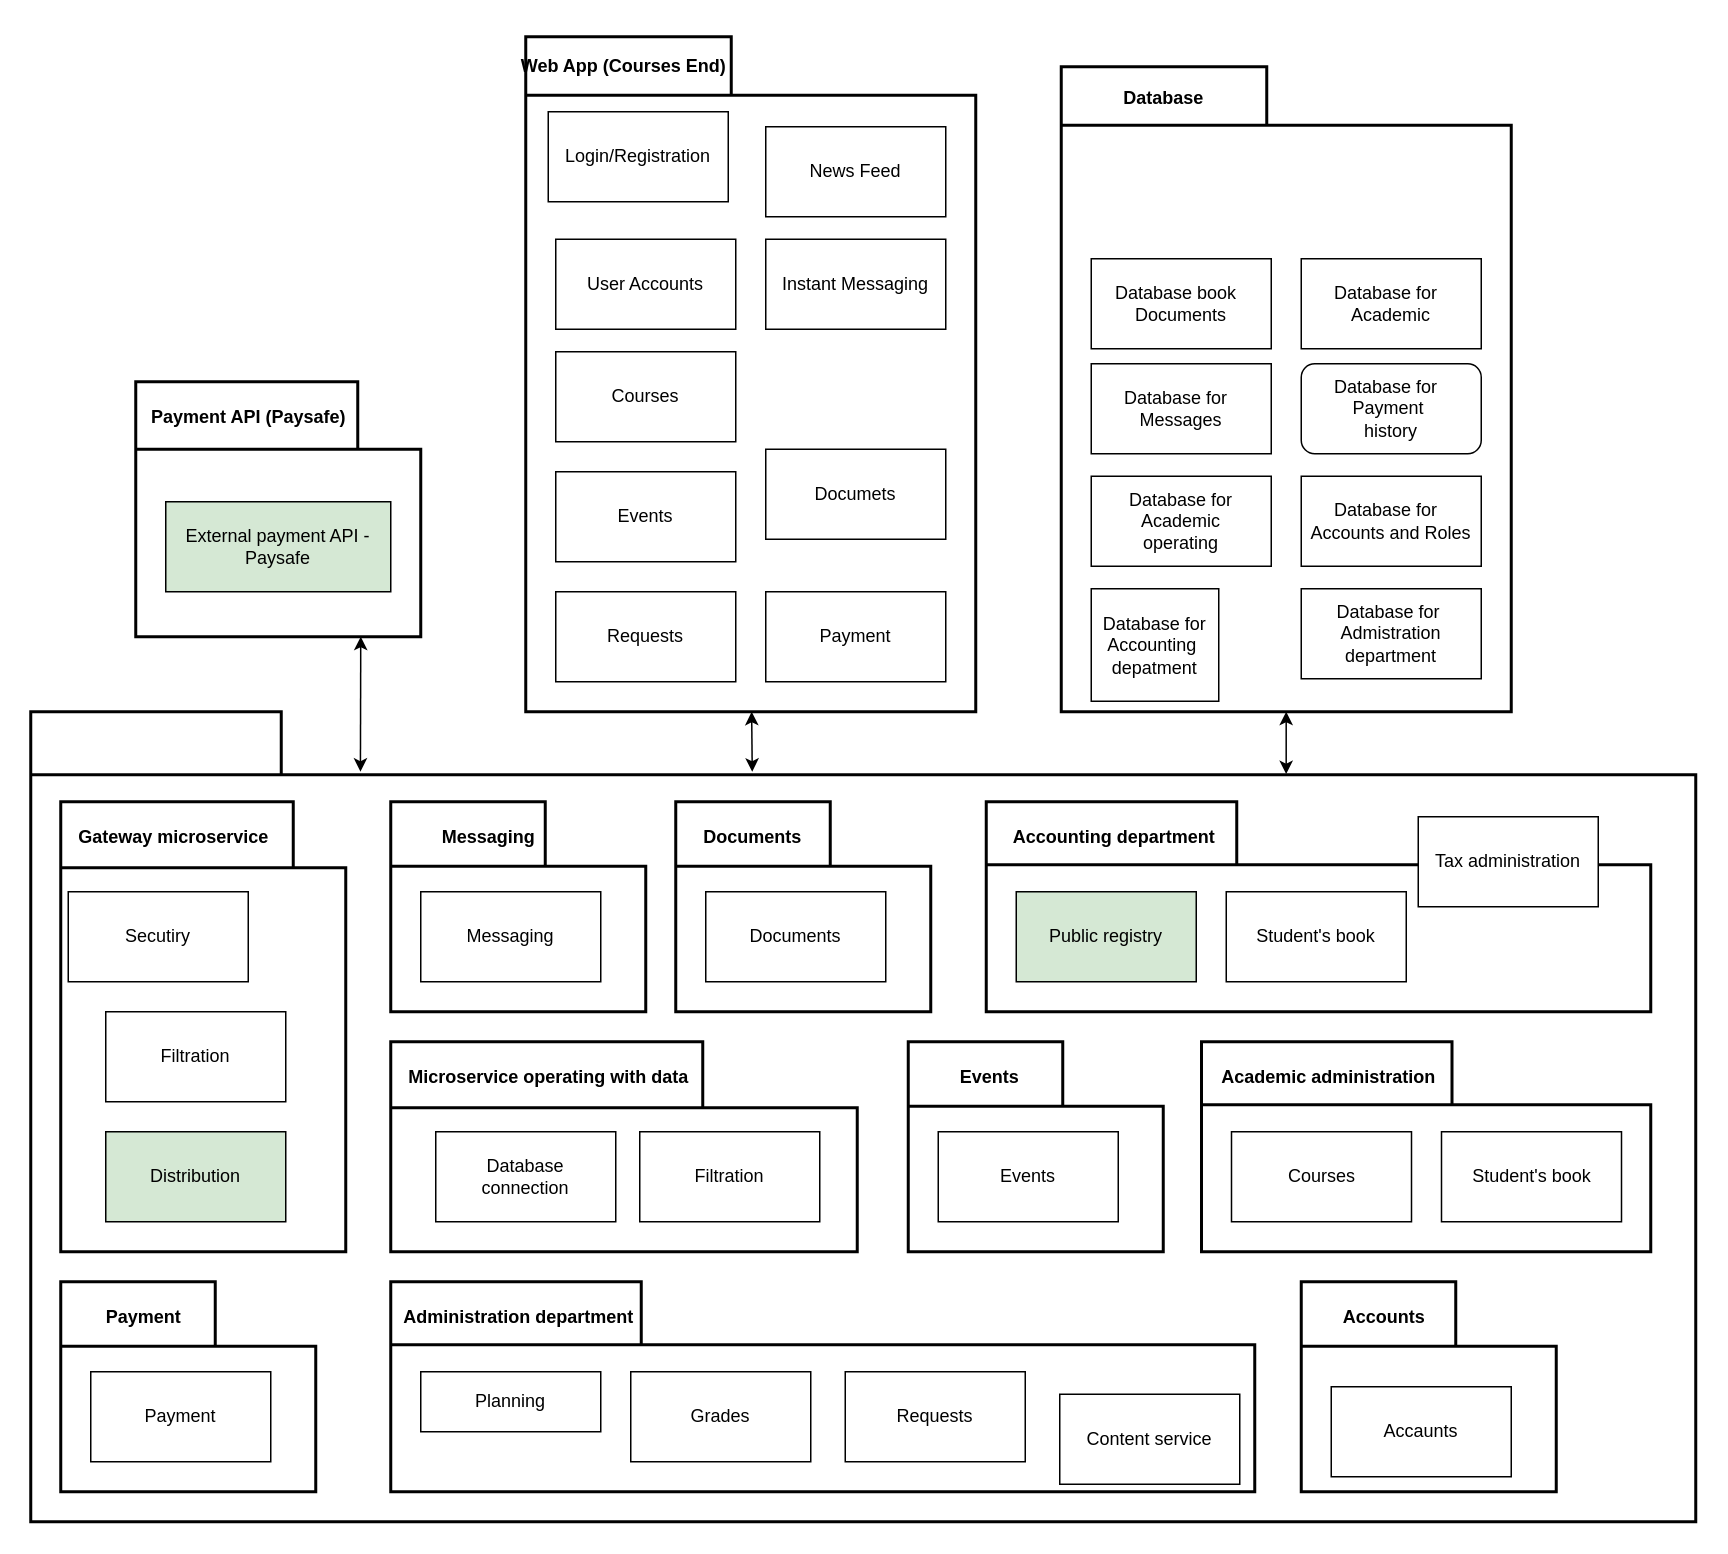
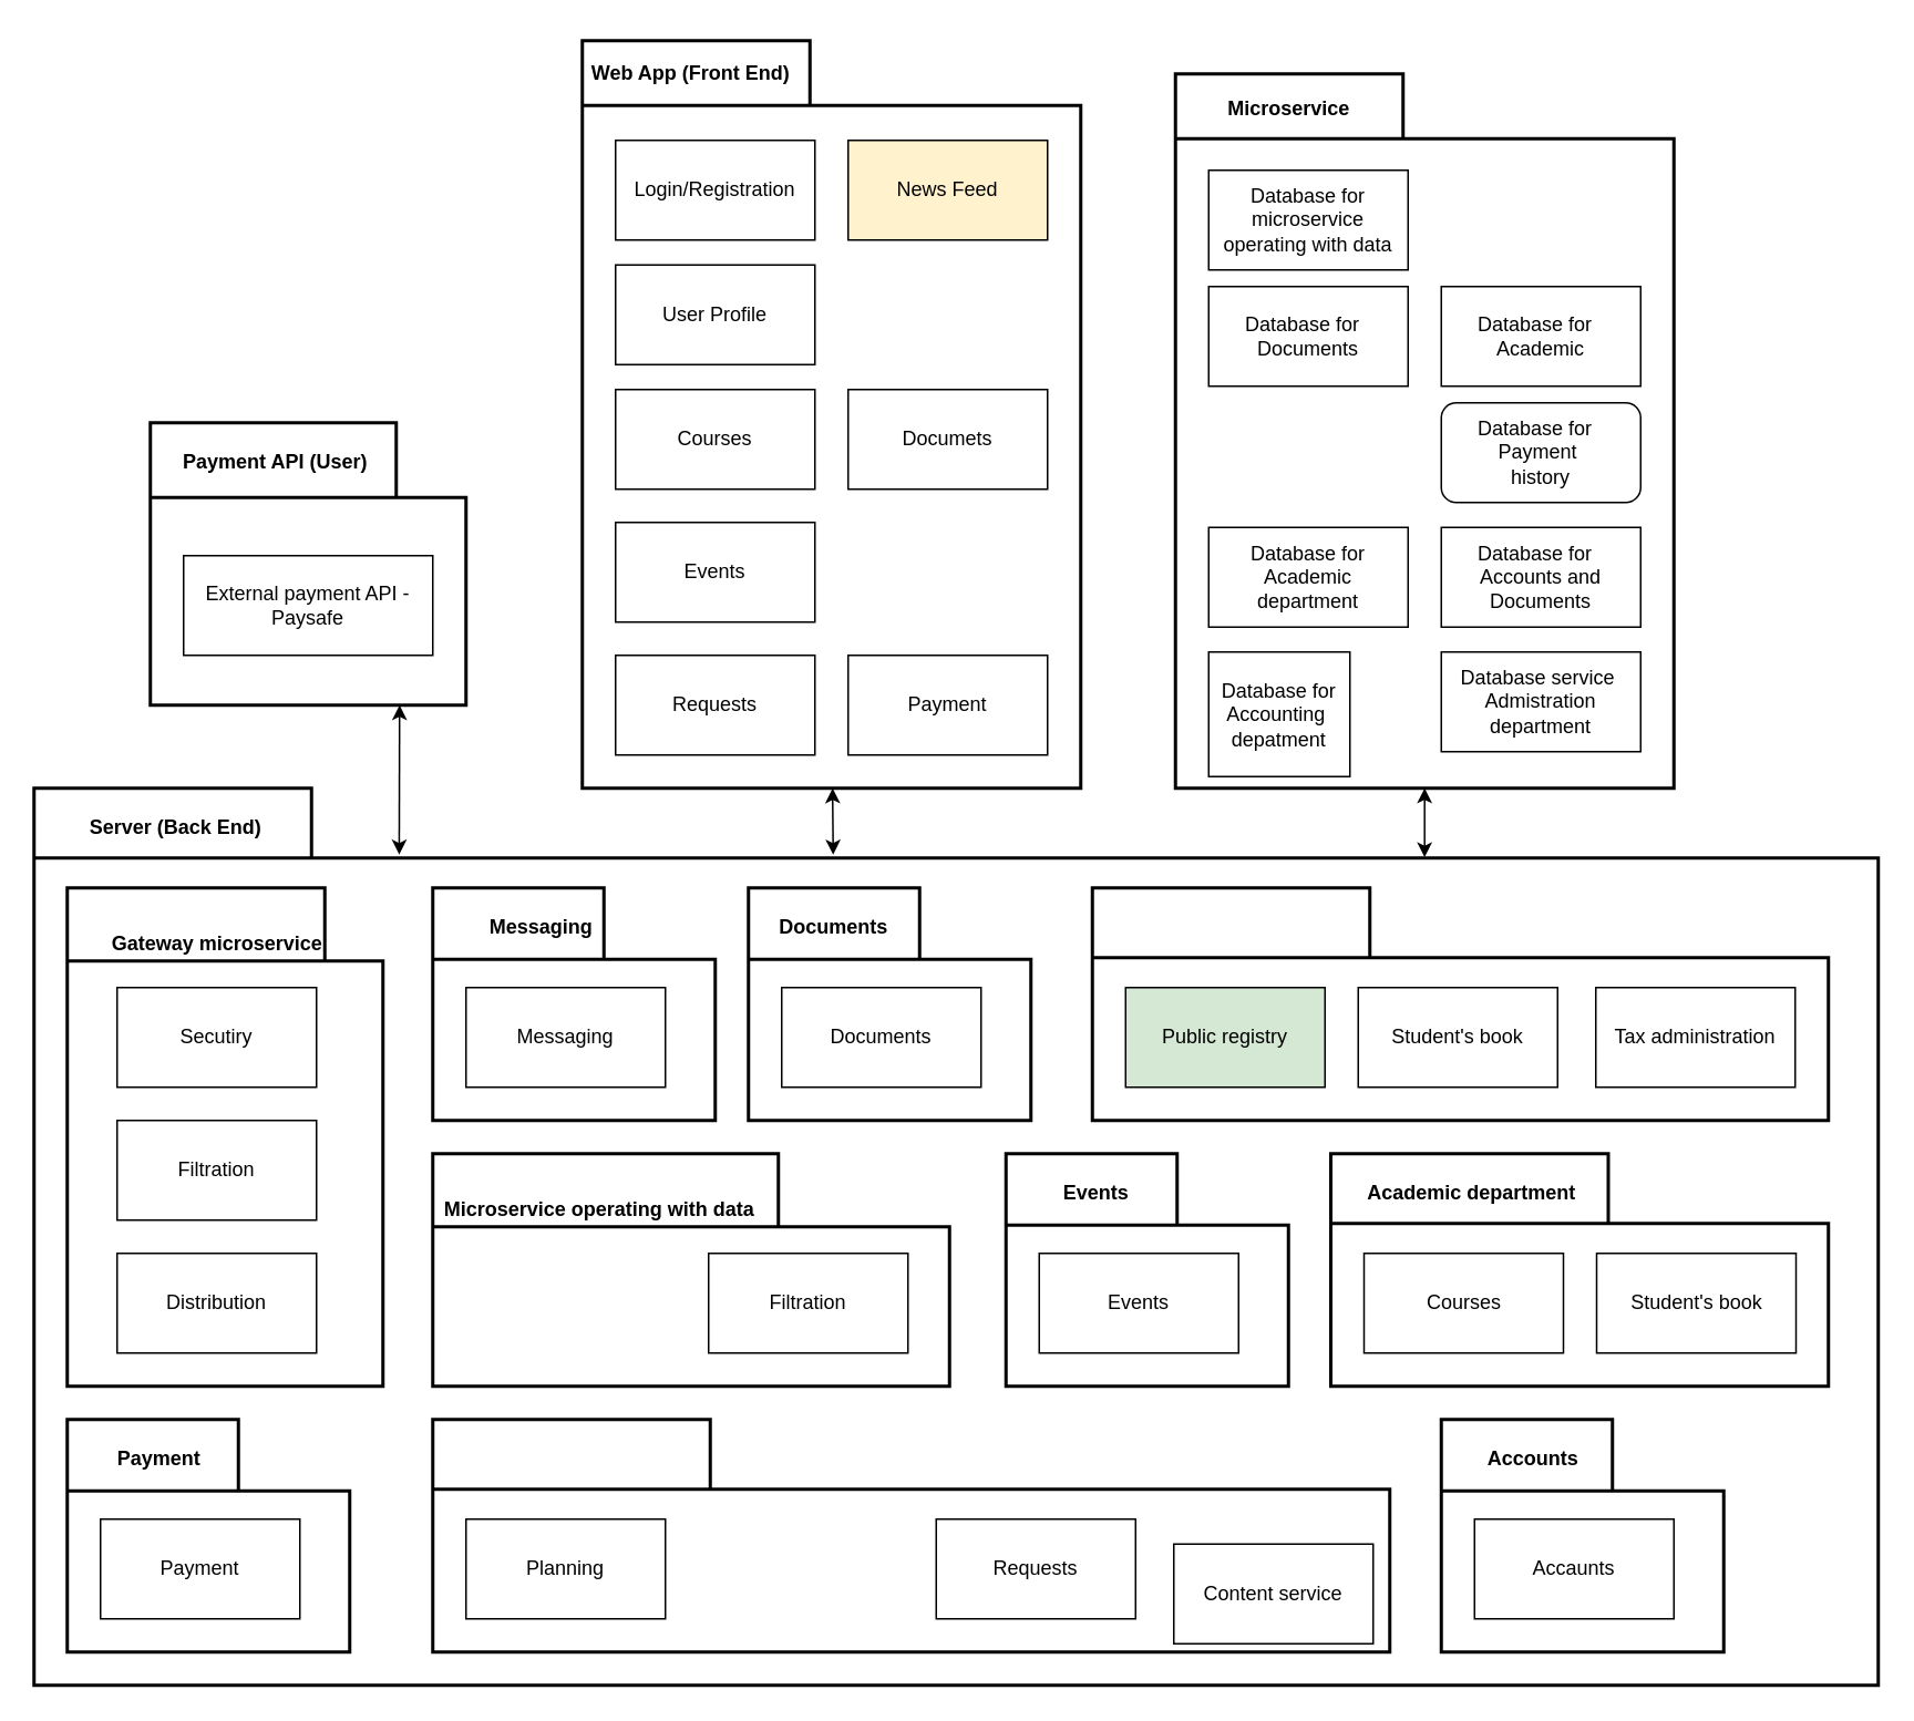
- <mxCell id="3" value="&lt;font style=&quot;font-size: 12px&quot;&gt;Web App (Courses End)&lt;/font&gt;" style="text;strokeColor=none;fillColor=none;html=1;fontSize=24;fontStyle=1;verticalAlign=middle;align=center;" parent="1" vertex="1"><mxGeometry y="20" width="150" height="40" as="geometry" x="340" /></mxCell>
+ <mxCell id="3" value="&lt;font style=&quot;font-size: 12px&quot;&gt;Web App (Front End)&lt;/font&gt;" style="text;strokeColor=none;fillColor=none;html=1;fontSize=24;fontStyle=1;verticalAlign=middle;align=center;" parent="1" vertex="1"><mxGeometry y="20" width="150" height="40" as="geometry" x="340" /></mxCell>
- <mxCell id="18" value="&lt;font style=&quot;font-size: 12px&quot;&gt;Database&lt;/font&gt;" style="text;strokeColor=none;fillColor=none;html=1;fontSize=24;fontStyle=1;verticalAlign=middle;align=center;" parent="1" vertex="1"><mxGeometry x="700" y="41" width="150" height="40" as="geometry" /></mxCell>
+ <mxCell id="18" value="&lt;font style=&quot;font-size: 12px&quot;&gt;Microservice&lt;/font&gt;" style="text;strokeColor=none;fillColor=none;html=1;fontSize=24;fontStyle=1;verticalAlign=middle;align=center;" parent="1" vertex="1"><mxGeometry x="700" y="41" width="150" height="40" as="geometry" /></mxCell>
- <mxCell id="4" value="Login/Registration" style="rounded=0;whiteSpace=wrap;html=1;" parent="1" vertex="1"><mxGeometry x="365" y="74" width="120" height="60" as="geometry" /></mxCell>
+ <mxCell id="4" value="Login/Registration" style="rounded=0;whiteSpace=wrap;html=1;" parent="1" vertex="1"><mxGeometry x="370" y="84" width="120" height="60" as="geometry" /></mxCell>
- <mxCell id="5" value="News Feed" style="rounded=0;whiteSpace=wrap;html=1;" parent="1" vertex="1"><mxGeometry x="510" y="84" width="120" height="60" as="geometry" /></mxCell>
+ <mxCell id="5" value="News Feed" style="rounded=0;whiteSpace=wrap;html=1;fillColor=#fff2cc;" parent="1" vertex="1"><mxGeometry x="510" y="84" width="120" height="60" as="geometry" /></mxCell>
+ <mxCell id="70" value="Database for microservice operating with data" style="rounded=0;whiteSpace=wrap;html=1;" vertex="1" parent="1"><mxGeometry x="727" y="102" width="120" height="60" as="geometry" /></mxCell>
- <mxCell id="6" value="User Accounts" style="rounded=0;whiteSpace=wrap;html=1;" parent="1" vertex="1"><mxGeometry x="370" y="159" width="120" height="60" as="geometry" /></mxCell>
+ <mxCell id="6" value="User Profile" style="rounded=0;whiteSpace=wrap;html=1;" parent="1" vertex="1"><mxGeometry x="370" y="159" width="120" height="60" as="geometry" /></mxCell>
- <mxCell id="7" value="Instant Messaging" style="rounded=0;whiteSpace=wrap;html=1;" parent="1" vertex="1"><mxGeometry x="510" y="159" width="120" height="60" as="geometry" /></mxCell>
- <mxCell id="67" value="Database book&amp;nbsp;&amp;nbsp;&lt;br&gt;Documents" style="rounded=0;whiteSpace=wrap;html=1;" parent="1" vertex="1"><mxGeometry x="727" y="172" width="120" height="60" as="geometry" /></mxCell>
+ <mxCell id="67" value="Database for&amp;nbsp;&amp;nbsp;&lt;br&gt;Documents" style="rounded=0;whiteSpace=wrap;html=1;" parent="1" vertex="1"><mxGeometry x="727" y="172" width="120" height="60" as="geometry" /></mxCell>
- <mxCell id="69" value="Database for&amp;nbsp;&amp;nbsp;&lt;br&gt;Messages" style="rounded=0;whiteSpace=wrap;html=1;" parent="1" vertex="1"><mxGeometry x="727" y="242" width="120" height="60" as="geometry" /></mxCell>
- <mxCell id="15" value="&lt;font style=&quot;font-size: 12px&quot;&gt;Payment API (Paysafe)&lt;/font&gt;" style="text;strokeColor=none;fillColor=none;html=1;fontSize=24;fontStyle=1;verticalAlign=middle;align=center;" parent="1" vertex="1"><mxGeometry x="90" y="254" width="150" height="40" as="geometry" /></mxCell>
+ <mxCell id="15" value="&lt;font style=&quot;font-size: 12px&quot;&gt;Payment API (User)&lt;/font&gt;" style="text;strokeColor=none;fillColor=none;html=1;fontSize=24;fontStyle=1;verticalAlign=middle;align=center;" parent="1" vertex="1"><mxGeometry x="90" y="254" width="150" height="40" as="geometry" /></mxCell>
- <mxCell id="9" value="Documets" style="rounded=0;whiteSpace=wrap;html=1;" parent="1" vertex="1"><mxGeometry x="510" y="299" width="120" height="60" as="geometry" /></mxCell>
+ <mxCell id="9" value="Documets" style="rounded=0;whiteSpace=wrap;html=1;" parent="1" vertex="1"><mxGeometry x="510" y="234" width="120" height="60" as="geometry" /></mxCell>
- <mxCell id="19" value="Database for Academic &lt;br&gt;operating" style="rounded=0;whiteSpace=wrap;html=1;" parent="1" vertex="1"><mxGeometry x="727" y="317" width="120" height="60" as="geometry" /></mxCell>
+ <mxCell id="19" value="Database for Academic &lt;br&gt;department" style="rounded=0;whiteSpace=wrap;html=1;" parent="1" vertex="1"><mxGeometry x="727" y="317" width="120" height="60" as="geometry" /></mxCell>
- <mxCell id="65" value="Database for&amp;nbsp;&amp;nbsp;&lt;br&gt;Accounts and Roles" style="rounded=0;whiteSpace=wrap;html=1;" parent="1" vertex="1"><mxGeometry x="867" y="317" width="120" height="60" as="geometry" /></mxCell>
+ <mxCell id="65" value="Database for&amp;nbsp;&amp;nbsp;&lt;br&gt;Accounts and Documents" style="rounded=0;whiteSpace=wrap;html=1;" parent="1" vertex="1"><mxGeometry x="867" y="317" width="120" height="60" as="geometry" /></mxCell>
- <mxCell id="16" value="External payment API - Paysafe" style="rounded=0;whiteSpace=wrap;html=1;fillColor=#d5e8d4;" parent="1" vertex="1"><mxGeometry x="110" y="334" width="150" height="60" as="geometry" /></mxCell>
+ <mxCell id="16" value="External payment API - Paysafe" style="rounded=0;whiteSpace=wrap;html=1;" parent="1" vertex="1"><mxGeometry x="110" y="334" width="150" height="60" as="geometry" /></mxCell>
- <mxCell id="21" value="Database for&amp;nbsp; Admistration department" style="rounded=0;whiteSpace=wrap;html=1;" parent="1" vertex="1"><mxGeometry x="867" y="392" width="120" height="60" as="geometry" /></mxCell>
+ <mxCell id="21" value="Database service&amp;nbsp; Admistration department" style="rounded=0;whiteSpace=wrap;html=1;" parent="1" vertex="1"><mxGeometry x="867" y="392" width="120" height="60" as="geometry" /></mxCell>
+ <mxCell id="23" value="&lt;span style=&quot;font-size: 12px&quot;&gt;Server (Back End)&lt;/span&gt;" style="text;strokeColor=none;fillColor=none;html=1;fontSize=24;fontStyle=1;verticalAlign=middle;align=center;" parent="1" vertex="1"><mxGeometry x="30" y="474" width="150" height="40" as="geometry" /></mxCell>
- <mxCell id="24" value="&lt;span style=&quot;font-size: 12px&quot;&gt;Gateway microservice&lt;/span&gt;" style="text;strokeColor=none;fillColor=none;html=1;fontSize=24;fontStyle=1;verticalAlign=middle;align=center;" parent="1" vertex="1"><mxGeometry x="40" y="534" width="150" height="40" as="geometry" /></mxCell>
+ <mxCell id="24" value="&lt;span style=&quot;font-size: 12px&quot;&gt;Gateway microservice&lt;/span&gt;" style="text;strokeColor=none;fillColor=none;html=1;fontSize=24;fontStyle=1;verticalAlign=middle;align=center;" parent="1" vertex="1"><mxGeometry x="55" y="544" width="150" height="40" as="geometry" /></mxCell>
- <mxCell id="36" value="&lt;span style=&quot;font-size: 12px&quot;&gt;Accounting department&lt;/span&gt;" style="text;strokeColor=none;fillColor=none;html=1;fontSize=24;fontStyle=1;verticalAlign=middle;align=center;" parent="1" vertex="1"><mxGeometry x="667" y="534" width="150" height="40" as="geometry" /></mxCell>
- <mxCell id="48" value="Tax administration" style="rounded=0;whiteSpace=wrap;html=1;" parent="1" vertex="1"><mxGeometry x="945" y="544" width="120" height="60" as="geometry" /></mxCell>
+ <mxCell id="48" value="Tax administration" style="rounded=0;whiteSpace=wrap;html=1;" parent="1" vertex="1"><mxGeometry x="960" y="594" width="120" height="60" as="geometry" /></mxCell>
- <mxCell id="25" value="Secutiry" style="rounded=0;whiteSpace=wrap;html=1;" parent="1" vertex="1"><mxGeometry x="45" y="594" width="120" height="60" as="geometry" /></mxCell>
+ <mxCell id="25" value="Secutiry" style="rounded=0;whiteSpace=wrap;html=1;" parent="1" vertex="1"><mxGeometry x="70" y="594" width="120" height="60" as="geometry" /></mxCell>
- <mxCell id="32" value="&lt;span style=&quot;font-size: 12px&quot;&gt;Microservice operating with data&lt;/span&gt;" style="text;strokeColor=none;fillColor=none;html=1;fontSize=24;fontStyle=1;verticalAlign=middle;align=center;" parent="1" vertex="1"><mxGeometry x="290" y="694" width="150" height="40" as="geometry" /></mxCell>
+ <mxCell id="32" value="&lt;span style=&quot;font-size: 12px&quot;&gt;Microservice operating with data&lt;/span&gt;" style="text;strokeColor=none;fillColor=none;html=1;fontSize=24;fontStyle=1;verticalAlign=middle;align=center;" parent="1" vertex="1"><mxGeometry x="285" y="704" width="150" height="40" as="geometry" /></mxCell>
- <mxCell id="55" value="&lt;span style=&quot;font-size: 12px&quot;&gt;Academic administration&lt;/span&gt;" style="text;strokeColor=none;fillColor=none;html=1;fontSize=24;fontStyle=1;verticalAlign=middle;align=center;" parent="1" vertex="1"><mxGeometry x="810" y="694" width="150" height="40" as="geometry" /></mxCell>
+ <mxCell id="55" value="&lt;span style=&quot;font-size: 12px&quot;&gt;Academic department&lt;/span&gt;" style="text;strokeColor=none;fillColor=none;html=1;fontSize=24;fontStyle=1;verticalAlign=middle;align=center;" parent="1" vertex="1"><mxGeometry x="810" y="694" width="150" height="40" as="geometry" /></mxCell>
- <mxCell id="27" value="Distribution" style="rounded=0;whiteSpace=wrap;html=1;fillColor=#d5e8d4;" parent="1" vertex="1"><mxGeometry x="70" y="754" width="120" height="60" as="geometry" /></mxCell>
+ <mxCell id="27" value="Distribution" style="rounded=0;whiteSpace=wrap;html=1;" parent="1" vertex="1"><mxGeometry x="70" y="754" width="120" height="60" as="geometry" /></mxCell>
- <mxCell id="33" value="Database&lt;br&gt;connection" style="rounded=0;whiteSpace=wrap;html=1;" parent="1" vertex="1"><mxGeometry x="290" y="754" width="120" height="60" as="geometry" /></mxCell>
- <mxCell id="50" value="&lt;span style=&quot;font-size: 12px&quot;&gt;Administration department&lt;/span&gt;" style="text;strokeColor=none;fillColor=none;html=1;fontSize=24;fontStyle=1;verticalAlign=middle;align=center;" parent="1" vertex="1"><mxGeometry x="270" y="854" width="150" height="40" as="geometry" /></mxCell>
- <mxCell id="51" value="Planning" style="rounded=0;whiteSpace=wrap;html=1;" parent="1" vertex="1"><mxGeometry x="280" y="914" width="120" height="40" as="geometry" /></mxCell>
+ <mxCell id="51" value="Planning" style="rounded=0;whiteSpace=wrap;html=1;" parent="1" vertex="1"><mxGeometry x="280" y="914" width="120" height="60" as="geometry" /></mxCell>
- <mxCell id="52" value="Grades" style="rounded=0;whiteSpace=wrap;html=1;" parent="1" vertex="1"><mxGeometry x="420" y="914" width="120" height="60" as="geometry" /></mxCell>
- <mxCell id="43" value="Accaunts" style="rounded=0;whiteSpace=wrap;html=1;" parent="1" vertex="1"><mxGeometry x="887" y="924" width="120" height="60" as="geometry" /></mxCell>
+ <mxCell id="43" value="Accaunts" style="rounded=0;whiteSpace=wrap;html=1;" parent="1" vertex="1"><mxGeometry x="887" y="914" width="120" height="60" as="geometry" /></mxCell>
